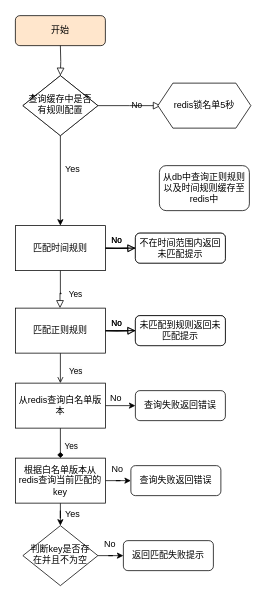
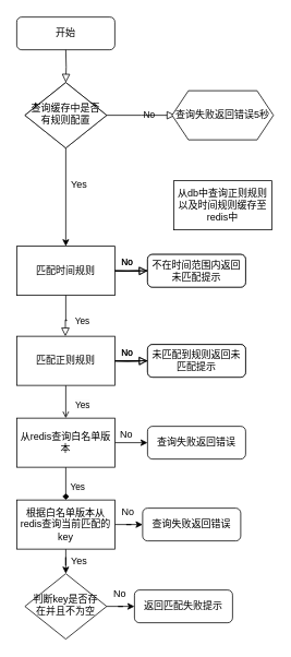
- <mxCell id="2" value="开始" style="rounded=1;whiteSpace=wrap;html=1;fontSize=12;glass=0;strokeWidth=1;shadow=0;fillColor=#ffe6cc;" parent="1" vertex="1"><mxGeometry x="20" y="20" width="120" height="40" as="geometry" /></mxCell>
+ <mxCell id="2" value="开始" style="rounded=1;whiteSpace=wrap;html=1;fontSize=12;glass=0;strokeWidth=1;shadow=0;" parent="1" vertex="1"><mxGeometry x="20" y="20" width="120" height="40" as="geometry" /></mxCell>
- <mxCell id="29" value="redis锁名单5秒" style="shape=hexagon;perimeter=hexagonPerimeter2;whiteSpace=wrap;html=1;fixedSize=1;" vertex="1" parent="1"><mxGeometry x="210" y="110" width="124" height="60" as="geometry" /></mxCell>
+ <mxCell id="29" value="查询失败返回错误5秒" style="shape=hexagon;perimeter=hexagonPerimeter2;whiteSpace=wrap;html=1;fixedSize=1;" vertex="1" parent="1"><mxGeometry x="210" y="110" width="124" height="60" as="geometry" /></mxCell>
- <mxCell id="28" value="从db中查询正则规则以及时间规则缓存至redis中" style="whiteSpace=wrap;html=1;rounded=1;" vertex="1" parent="1"><mxGeometry x="212" y="220" width="120" height="60" as="geometry" /></mxCell>
+ <mxCell id="28" value="从db中查询正则规则以及时间规则缓存至redis中" style="rounded=0;whiteSpace=wrap;html=1;" vertex="1" parent="1"><mxGeometry x="212" y="220" width="120" height="60" as="geometry" /></mxCell>
